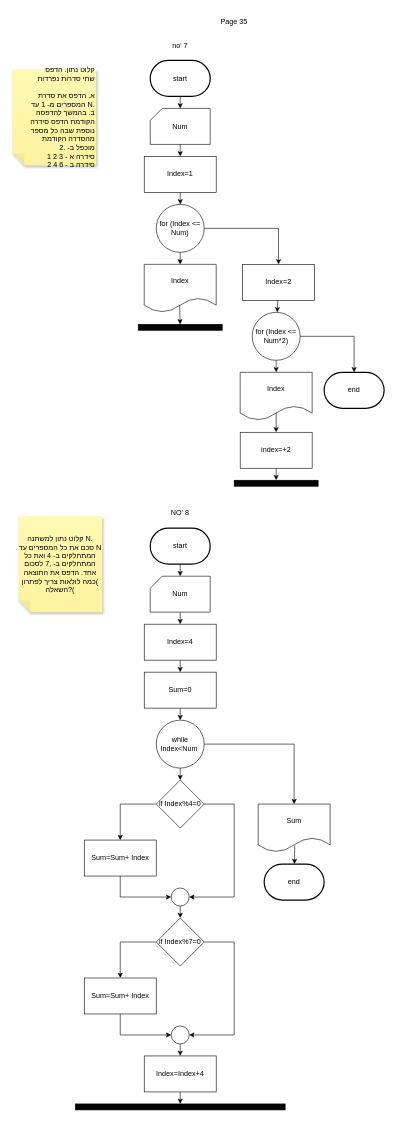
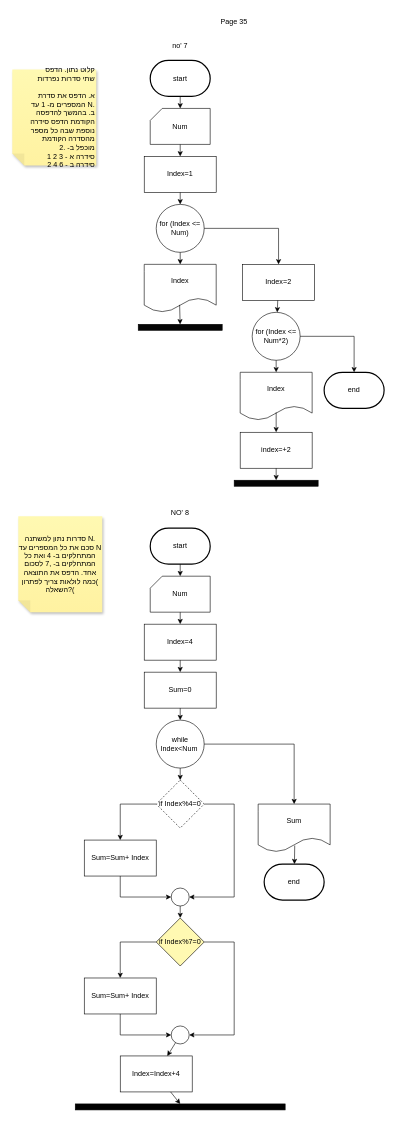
- <mxCell id="29" value="קלוט נתון למשתנה N.&lt;br/&gt;סכם את כל המספרים עד N המתחלקים ב- 4 ואת כל המתחלקים ב- ,7 לסכום&lt;br/&gt;אחד. הדפס את התוצאה )כמה לולאות צריך לפתרון השאלה?(" style="shape=note;whiteSpace=wrap;html=1;backgroundOutline=1;fontColor=#000000;darkOpacity=0.05;fillColor=#FFF9B2;strokeColor=none;fillStyle=solid;direction=west;gradientDirection=north;gradientColor=#FFF2A1;shadow=1;size=20;pointerEvents=1;" parent="1" vertex="1"><mxGeometry x="30" y="860" width="140" height="160" as="geometry" /></mxCell>
+ <mxCell id="29" value="סדרות נתון למשתנה N.&lt;br/&gt;סכם את כל המספרים עד N המתחלקים ב- 4 ואת כל המתחלקים ב- ,7 לסכום&lt;br/&gt;אחד. הדפס את התוצאה )כמה לולאות צריך לפתרון השאלה?(" style="shape=note;whiteSpace=wrap;html=1;backgroundOutline=1;fontColor=#000000;darkOpacity=0.05;fillColor=#FFF9B2;strokeColor=none;fillStyle=solid;direction=west;gradientDirection=north;gradientColor=#FFF2A1;shadow=1;size=20;pointerEvents=1;" parent="1" vertex="1"><mxGeometry x="30" y="860" width="140" height="160" as="geometry" /></mxCell>
- <mxCell id="41" value="if Index%4=0" style="rhombus;whiteSpace=wrap;html=1;" parent="1" vertex="1"><mxGeometry x="260" y="1300" width="80" height="80" as="geometry" /></mxCell>
+ <mxCell id="41" value="if Index%4=0" style="rhombus;whiteSpace=wrap;html=1;dashed=1;" parent="1" vertex="1"><mxGeometry x="260" y="1300" width="80" height="80" as="geometry" /></mxCell>
- <mxCell id="38" value="if Index%7=0" style="rhombus;whiteSpace=wrap;html=1;" parent="37" vertex="1"><mxGeometry x="120" width="80" height="80" as="geometry" /></mxCell>
+ <mxCell id="38" value="if Index%7=0" style="rhombus;whiteSpace=wrap;html=1;fillColor=#fff9b2;" parent="37" vertex="1"><mxGeometry x="120" width="80" height="80" as="geometry" /></mxCell>
- <mxCell id="57" value="Index=Index+4" style="rounded=0;whiteSpace=wrap;html=1;" parent="1" vertex="1"><mxGeometry x="240" y="1760" width="120" height="60" as="geometry" /></mxCell>
+ <mxCell id="57" value="Index=Index+4" style="rounded=0;whiteSpace=wrap;html=1;" parent="1" vertex="1"><mxGeometry x="200" y="1760" width="120" height="60" as="geometry" /></mxCell>
